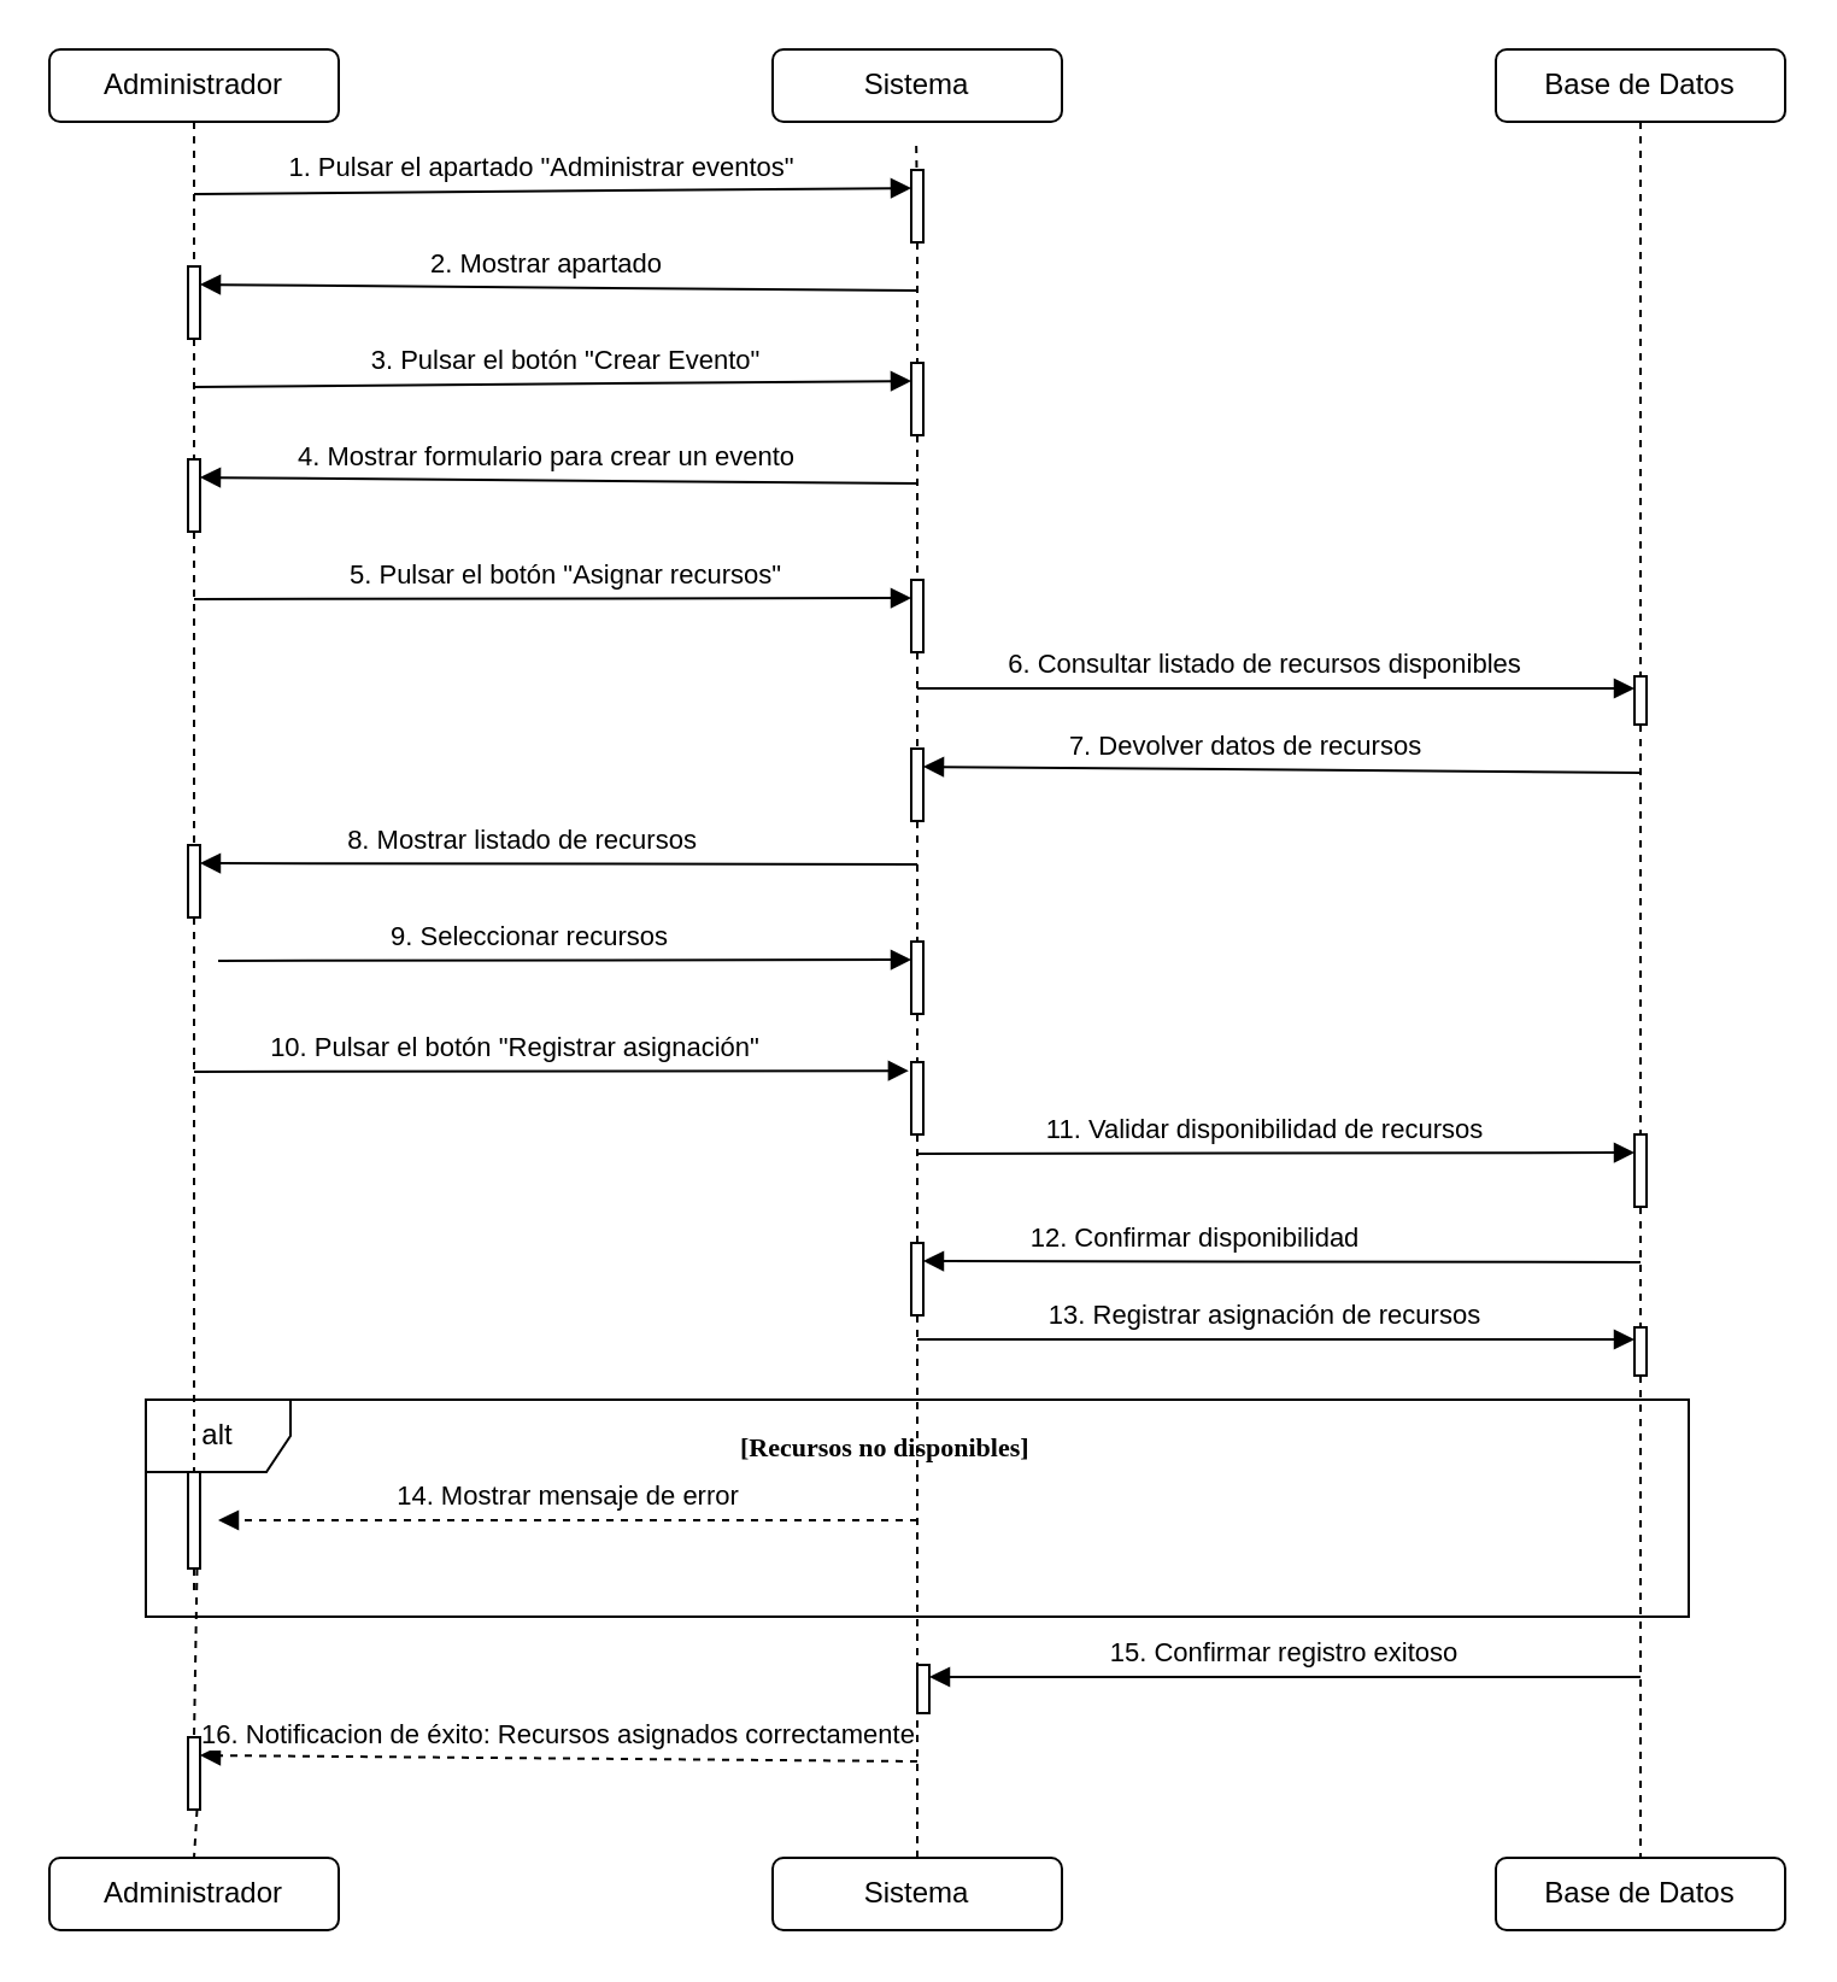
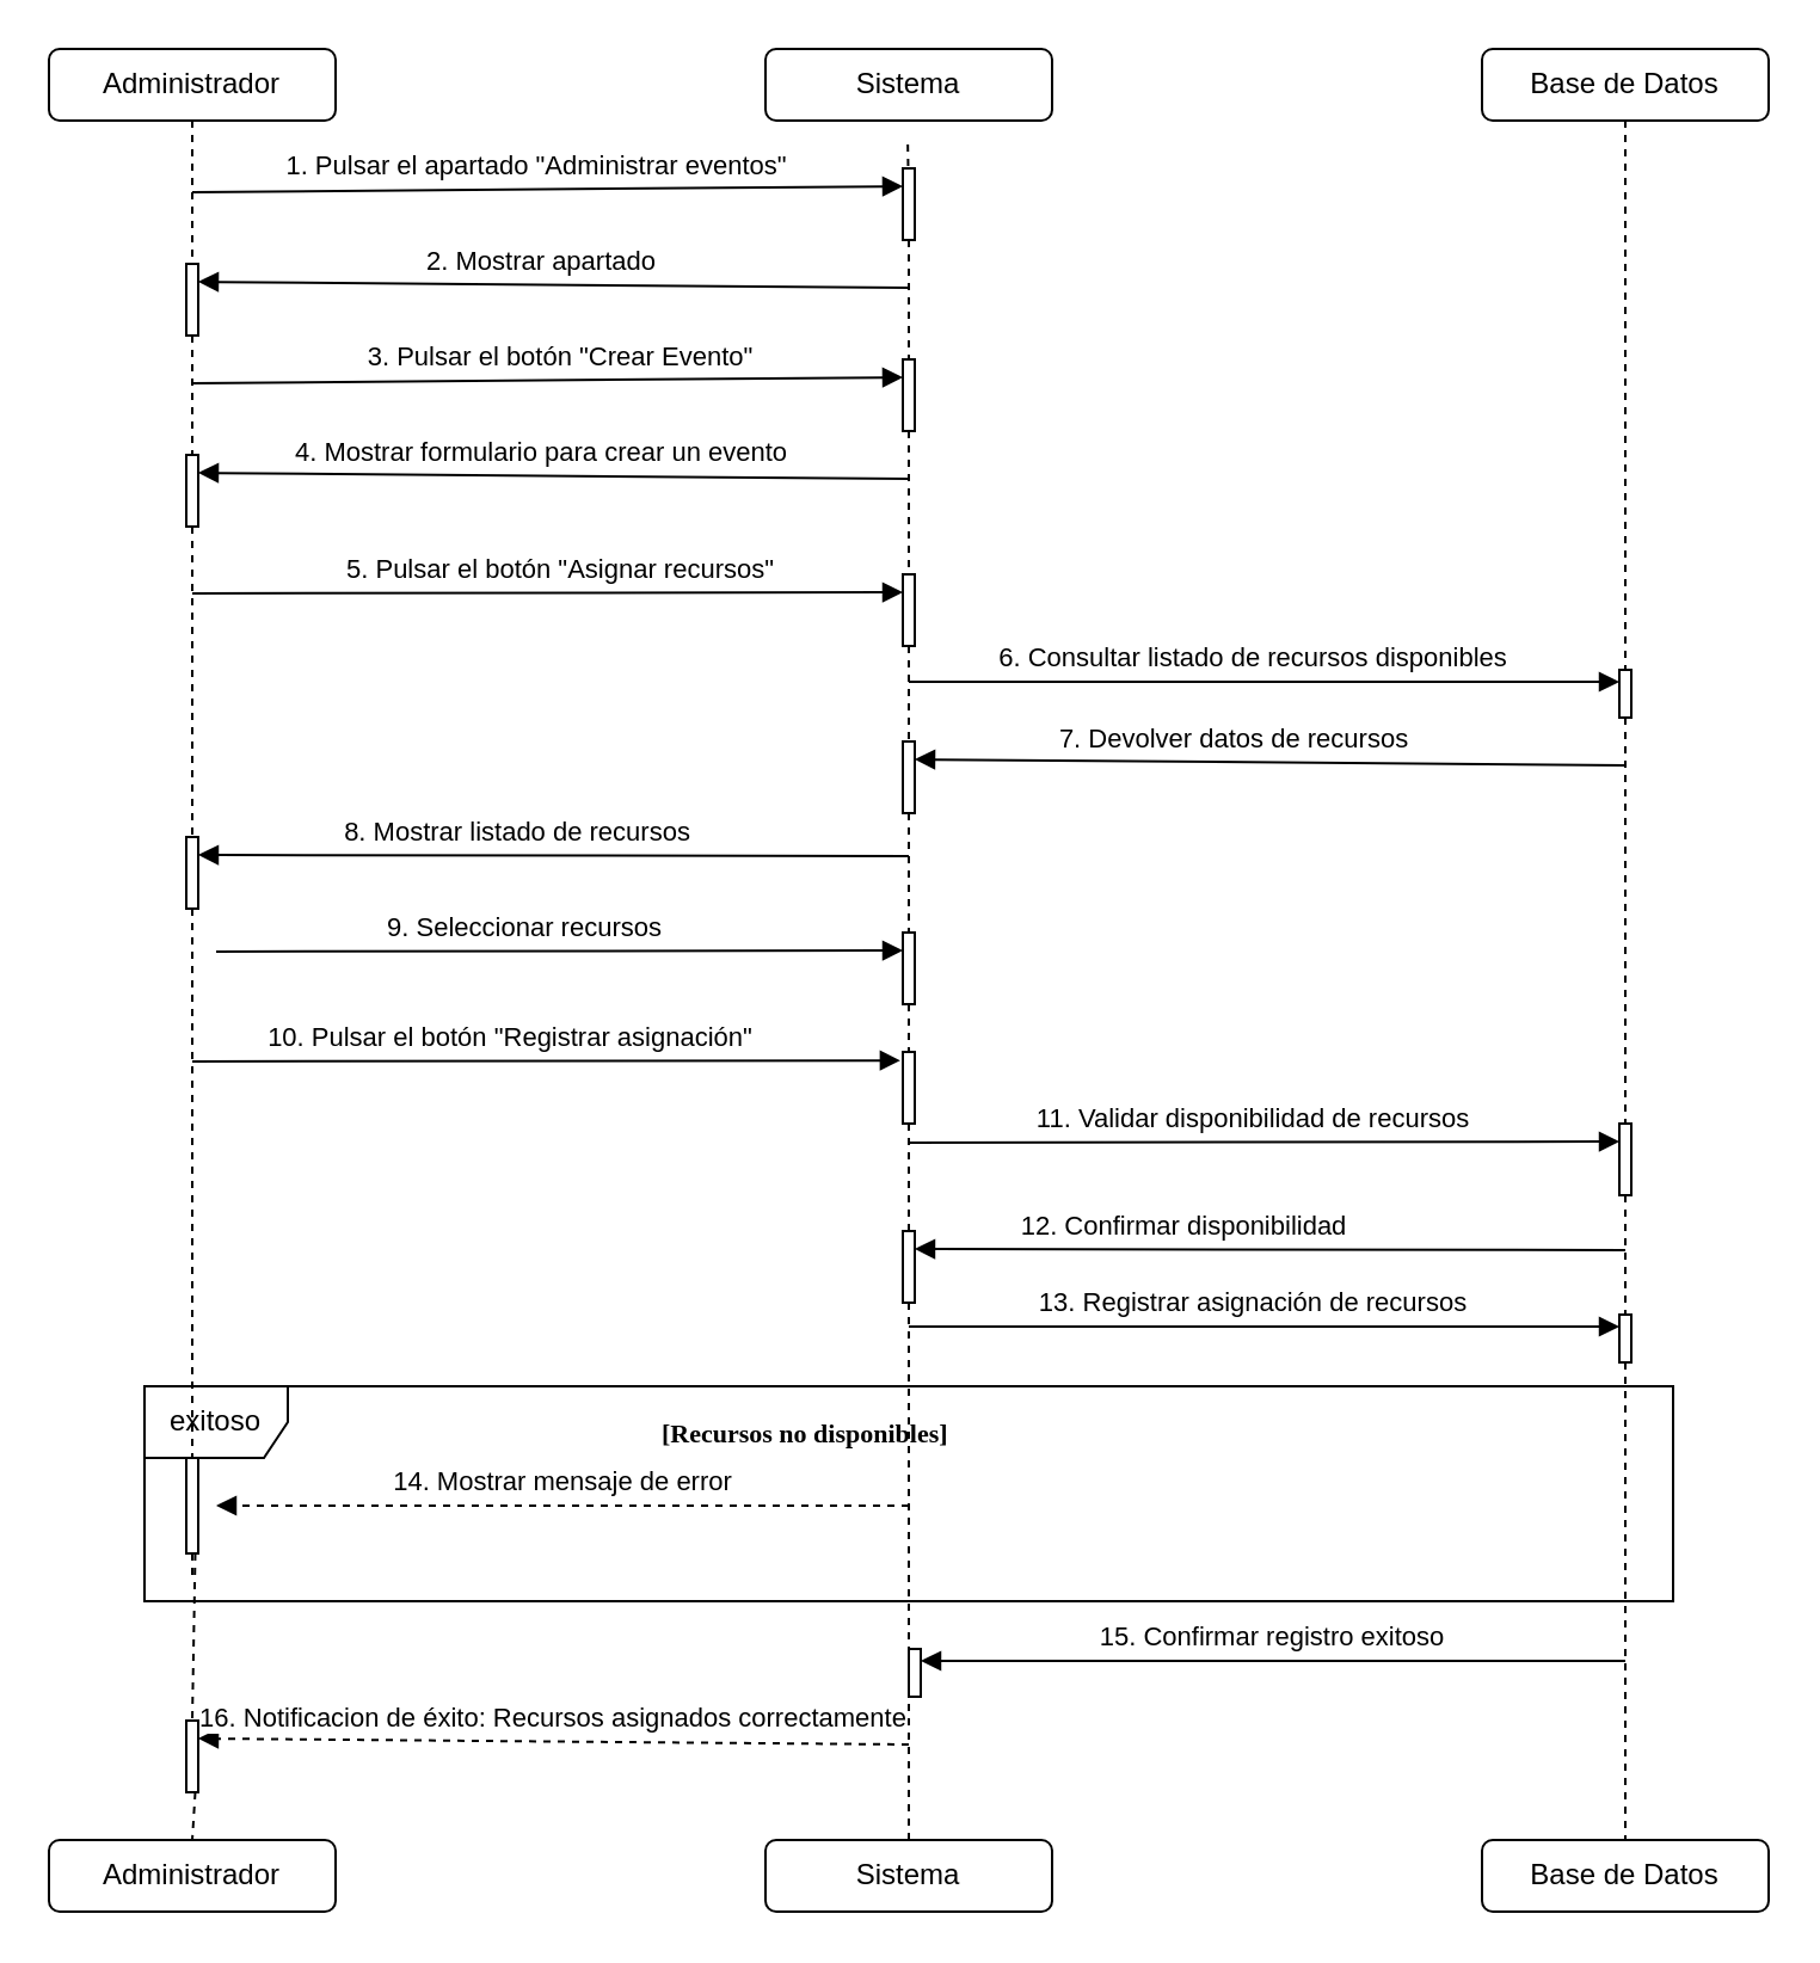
- <mxCell id="22" value="alt" style="shape=umlFrame;whiteSpace=wrap;html=1;pointerEvents=0;" vertex="1" parent="1"><mxGeometry x="60" y="580" width="640" height="90" as="geometry" /></mxCell>
+ <mxCell id="22" value="exitoso" style="shape=umlFrame;whiteSpace=wrap;html=1;pointerEvents=0;" vertex="1" parent="1"><mxGeometry x="60" y="580" width="640" height="90" as="geometry" /></mxCell>
- <mxCell id="23" value="[Recursos no disponibles]" style="text;html=1;strokeColor=none;fillColor=none;align=left;verticalAlign=middle;whiteSpace=wrap;rounded=0;fontFamily=Verdana;fontSize=11;fontStyle=1;" vertex="1" parent="1"><mxGeometry x="305" y="590" width="170" height="20" as="geometry" /></mxCell>
+ <mxCell id="23" value="[Recursos no disponibles]" style="text;html=1;strokeColor=none;fillColor=none;align=left;verticalAlign=middle;whiteSpace=wrap;rounded=0;fontFamily=Verdana;fontSize=11;fontStyle=1;" vertex="1" parent="1"><mxGeometry x="275" y="590" width="170" height="20" as="geometry" /></mxCell>
